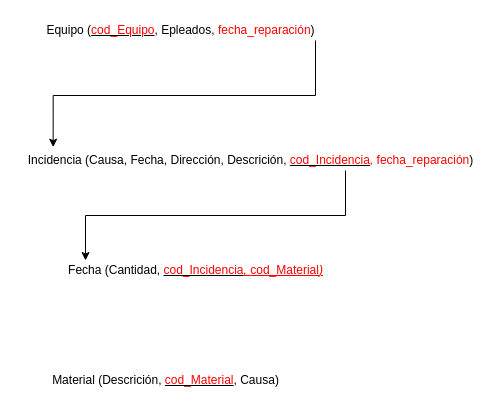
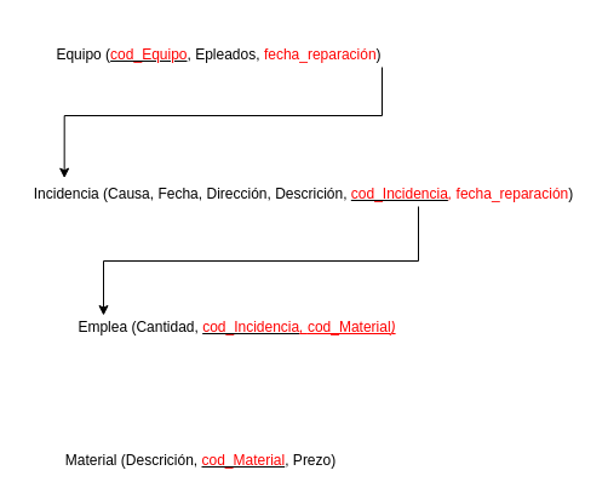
- <mxCell id="2" value="Equipo (&lt;u&gt;&lt;font color=&quot;#ff0000&quot;&gt;cod_Equipo&lt;/font&gt;&lt;/u&gt;, Epleados, &lt;font color=&quot;#ff0000&quot;&gt;fecha_reparación&lt;/font&gt;)" style="text;html=1;align=center;verticalAlign=middle;resizable=0;points=[];autosize=1;strokeColor=none;fillColor=none;" parent="1" vertex="1"><mxGeometry x="40" y="20" width="280" height="20" as="geometry" /></mxCell>
+ <mxCell id="2" value="Equipo (&lt;u&gt;&lt;font color=&quot;#ff0000&quot;&gt;cod_Equipo&lt;/font&gt;&lt;/u&gt;, Epleados, &lt;font color=&quot;#ff0000&quot;&gt;fecha_reparación&lt;/font&gt;)" style="text;html=1;align=center;verticalAlign=middle;resizable=0;points=[];autosize=1;strokeColor=none;fillColor=none;" parent="1" vertex="1"><mxGeometry x="40" y="35" width="280" height="20" as="geometry" /></mxCell>
- <mxCell id="4" value="Fecha (Cantidad,&amp;nbsp;&lt;u&gt;&lt;font color=&quot;#ff0000&quot;&gt;cod_Incidencia&lt;/font&gt;&lt;/u&gt;&lt;font color=&quot;#ff0000&quot;&gt;&lt;u&gt;&lt;i&gt;,&amp;nbsp;&lt;/i&gt;cod_Material&lt;/u&gt;&lt;u style=&quot;font-style: italic&quot;&gt;)&lt;/u&gt;&lt;/font&gt;" style="text;html=1;align=center;verticalAlign=middle;resizable=0;points=[];autosize=1;strokeColor=none;fillColor=none;" parent="1" vertex="1"><mxGeometry x="55" y="260" width="280" height="20" as="geometry" /></mxCell>
+ <mxCell id="4" value="Emplea (Cantidad,&amp;nbsp;&lt;u&gt;&lt;font color=&quot;#ff0000&quot;&gt;cod_Incidencia&lt;/font&gt;&lt;/u&gt;&lt;font color=&quot;#ff0000&quot;&gt;&lt;u&gt;&lt;i&gt;,&amp;nbsp;&lt;/i&gt;cod_Material&lt;/u&gt;&lt;u style=&quot;font-style: italic&quot;&gt;)&lt;/u&gt;&lt;/font&gt;" style="text;html=1;align=center;verticalAlign=middle;resizable=0;points=[];autosize=1;strokeColor=none;fillColor=none;" parent="1" vertex="1"><mxGeometry x="55" y="260" width="280" height="20" as="geometry" /></mxCell>
- <mxCell id="5" value="Material (Descrición, &lt;u&gt;&lt;font color=&quot;#ff0000&quot;&gt;cod_Material&lt;/font&gt;&lt;/u&gt;, Causa)" style="text;html=1;align=center;verticalAlign=middle;resizable=0;points=[];autosize=1;strokeColor=none;fillColor=none;" parent="1" vertex="1"><mxGeometry x="45" y="370" width="240" height="20" as="geometry" /></mxCell>
+ <mxCell id="5" value="Material (Descrición, &lt;u&gt;&lt;font color=&quot;#ff0000&quot;&gt;cod_Material&lt;/font&gt;&lt;/u&gt;, Prezo)" style="text;html=1;align=center;verticalAlign=middle;resizable=0;points=[];autosize=1;strokeColor=none;fillColor=none;" parent="1" vertex="1"><mxGeometry x="45" y="370" width="240" height="20" as="geometry" /></mxCell>
